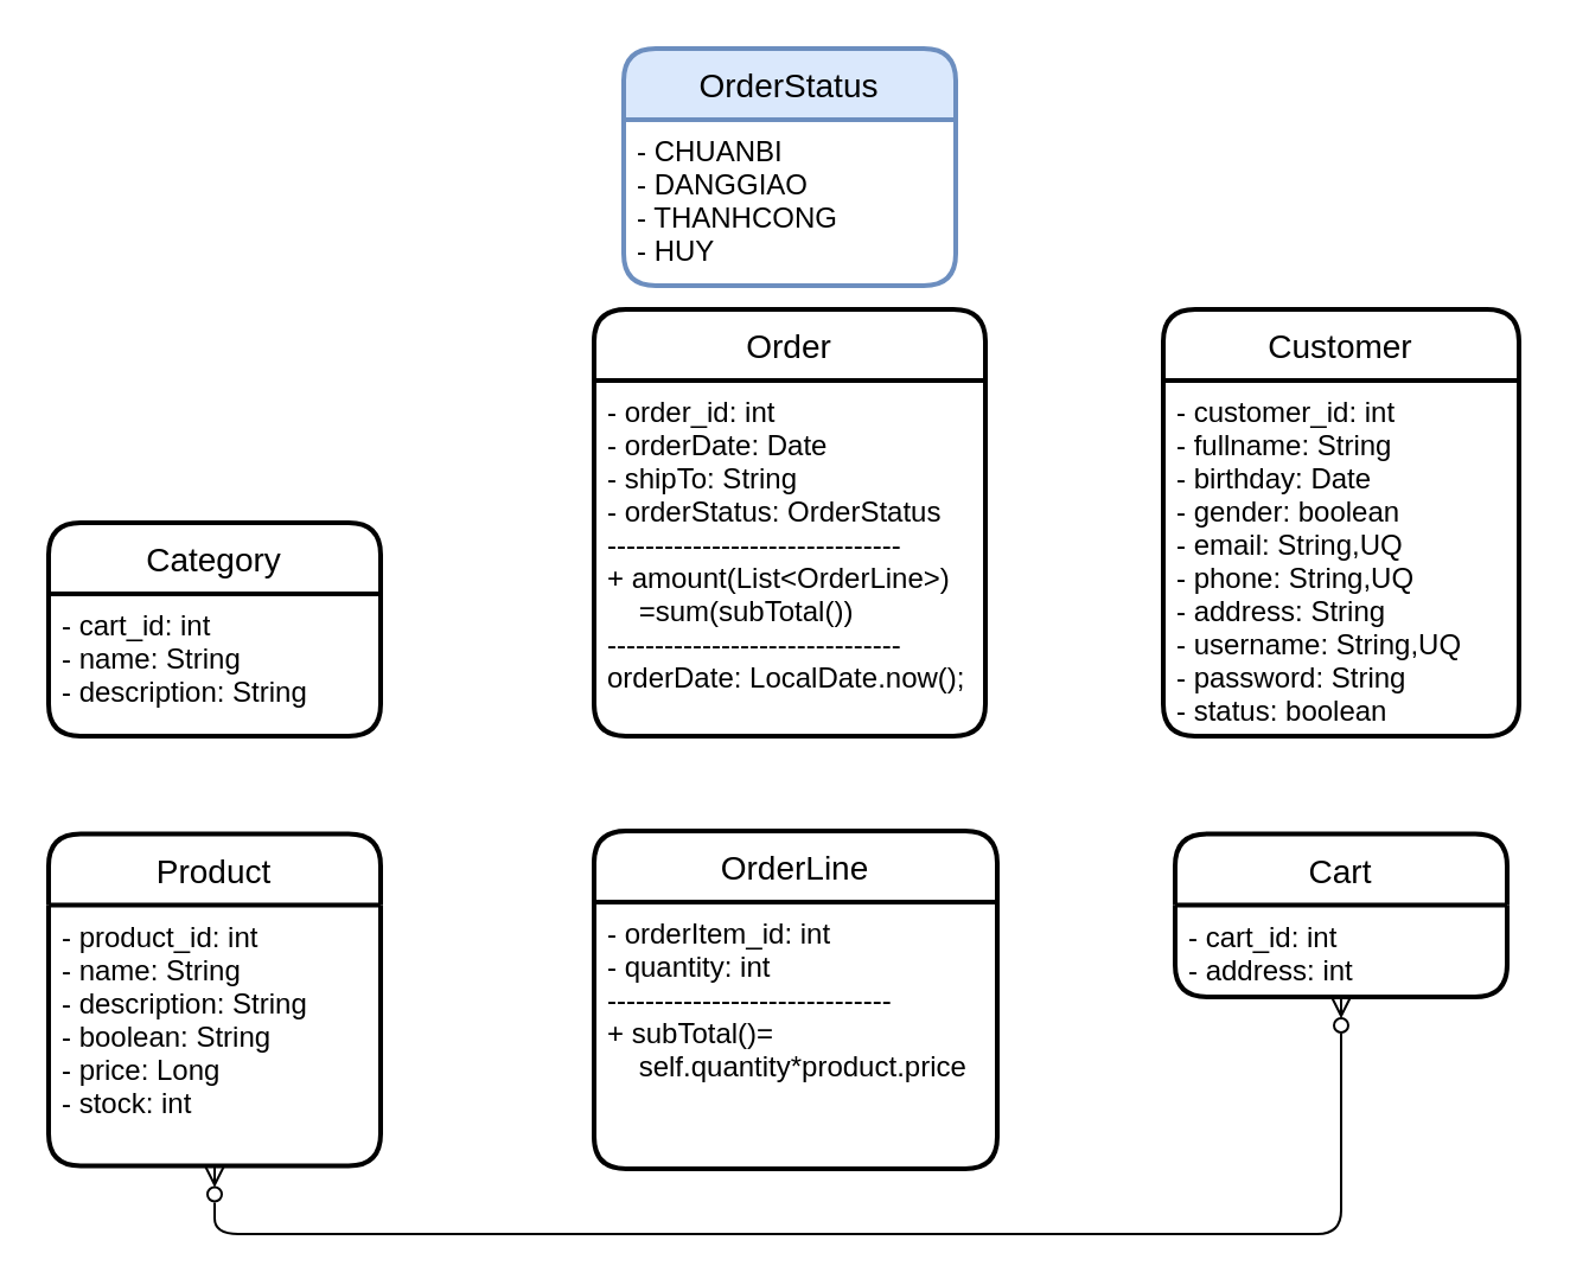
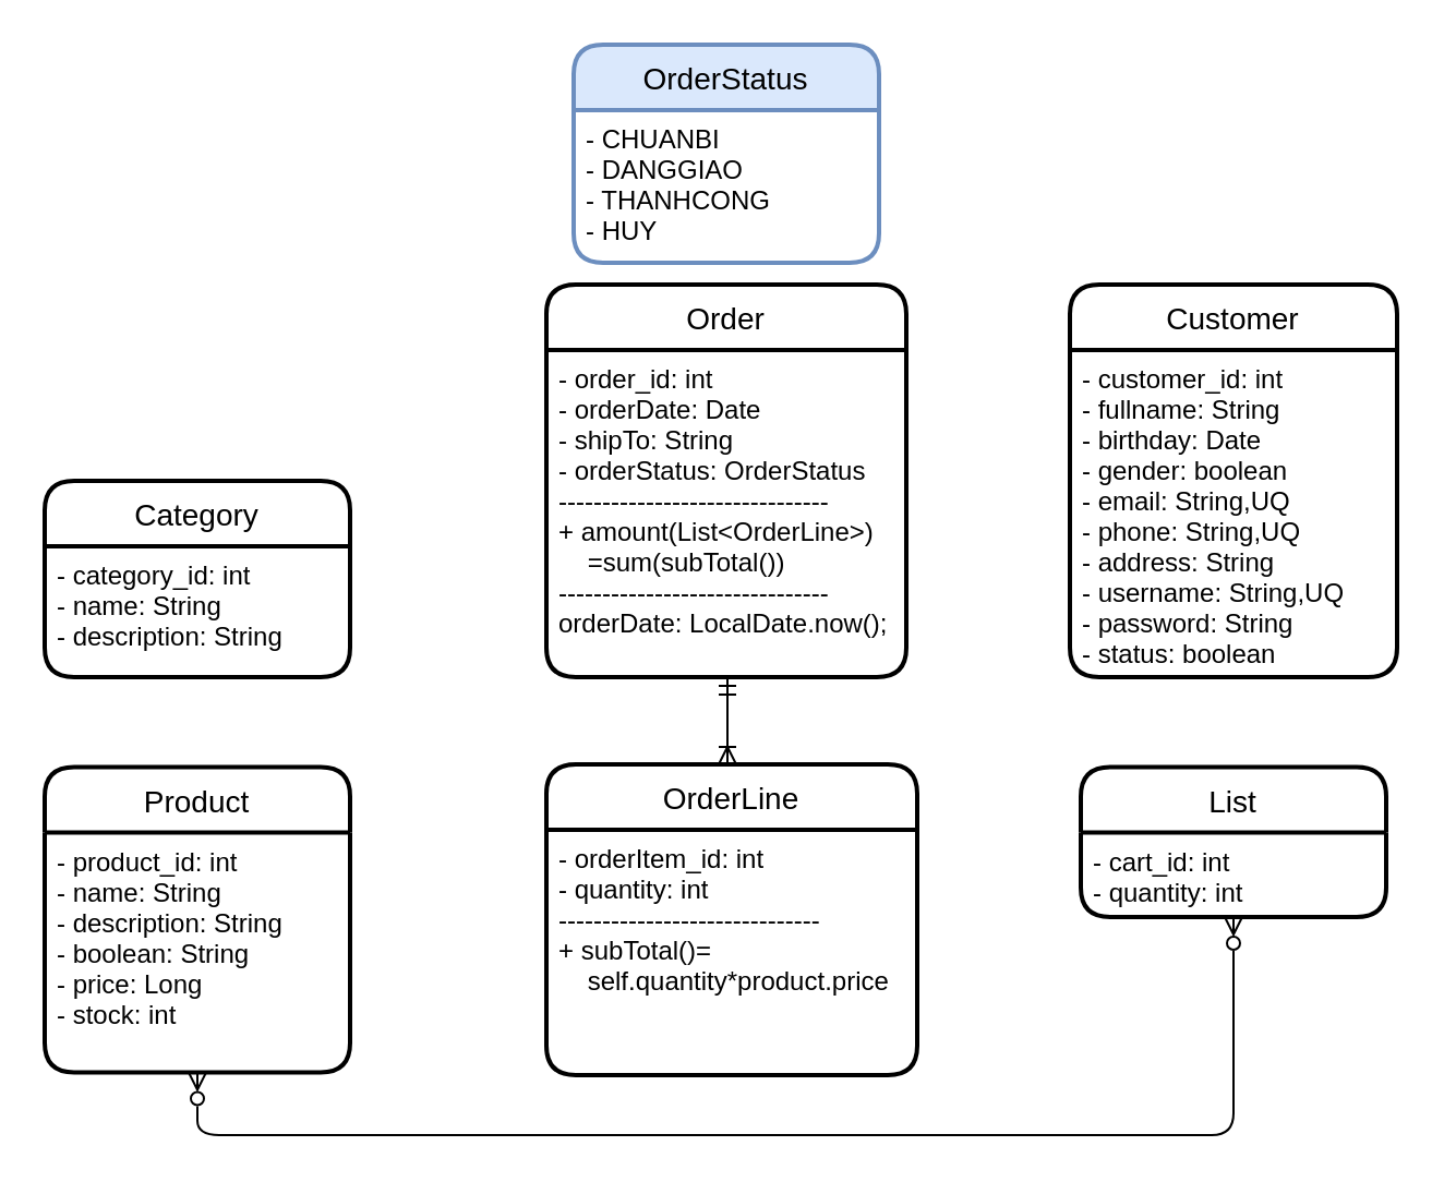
- <mxCell id="15" value="- cart_id: int&#10;- name: String&#10;- description: String" style="align=left;strokeColor=none;fillColor=none;spacingLeft=4;fontSize=12;verticalAlign=top;resizable=0;rotatable=0;part=1;" parent="14" vertex="1"><mxGeometry y="30" width="140" height="60" as="geometry" /></mxCell>
+ <mxCell id="15" value="- category_id: int&#10;- name: String&#10;- description: String" style="align=left;strokeColor=none;fillColor=none;spacingLeft=4;fontSize=12;verticalAlign=top;resizable=0;rotatable=0;part=1;" parent="14" vertex="1"><mxGeometry y="30" width="140" height="60" as="geometry" /></mxCell>
+ <mxCell id="8" style="edgeStyle=orthogonalEdgeStyle;rounded=0;orthogonalLoop=1;jettySize=auto;html=1;fontColor=#000000;startArrow=ERoneToMany;startFill=0;endArrow=ERmandOne;endFill=0;" parent="1" source="9" target="6" edge="1"><mxGeometry relative="1" as="geometry"><Array as="points"><mxPoint x="333" y="320" /><mxPoint x="333" y="320" /></Array></mxGeometry></mxCell>
- <mxCell id="12" value="Cart" style="swimlane;childLayout=stackLayout;horizontal=1;startSize=30;horizontalStack=0;rounded=1;fontSize=14;fontStyle=0;strokeWidth=2;resizeParent=0;resizeLast=1;shadow=0;dashed=0;align=center;" parent="1" vertex="1"><mxGeometry x="495" y="351.25" width="140" height="68.75" as="geometry"><mxRectangle x="375" y="440" width="100" height="40" as="alternateBounds" /></mxGeometry></mxCell>
+ <mxCell id="12" value="List" style="swimlane;childLayout=stackLayout;horizontal=1;startSize=30;horizontalStack=0;rounded=1;fontSize=14;fontStyle=0;strokeWidth=2;resizeParent=0;resizeLast=1;shadow=0;dashed=0;align=center;" parent="1" vertex="1"><mxGeometry x="495" y="351.25" width="140" height="68.75" as="geometry"><mxRectangle x="375" y="440" width="100" height="40" as="alternateBounds" /></mxGeometry></mxCell>
- <mxCell id="13" value="- cart_id: int&#10;- address: int" style="align=left;strokeColor=none;fillColor=none;spacingLeft=4;fontSize=12;verticalAlign=top;resizable=0;rotatable=0;part=1;" parent="12" vertex="1"><mxGeometry y="30" width="140" height="38.75" as="geometry" /></mxCell>
+ <mxCell id="13" value="- cart_id: int&#10;- quantity: int" style="align=left;strokeColor=none;fillColor=none;spacingLeft=4;fontSize=12;verticalAlign=top;resizable=0;rotatable=0;part=1;" parent="12" vertex="1"><mxGeometry y="30" width="140" height="38.75" as="geometry" /></mxCell>
